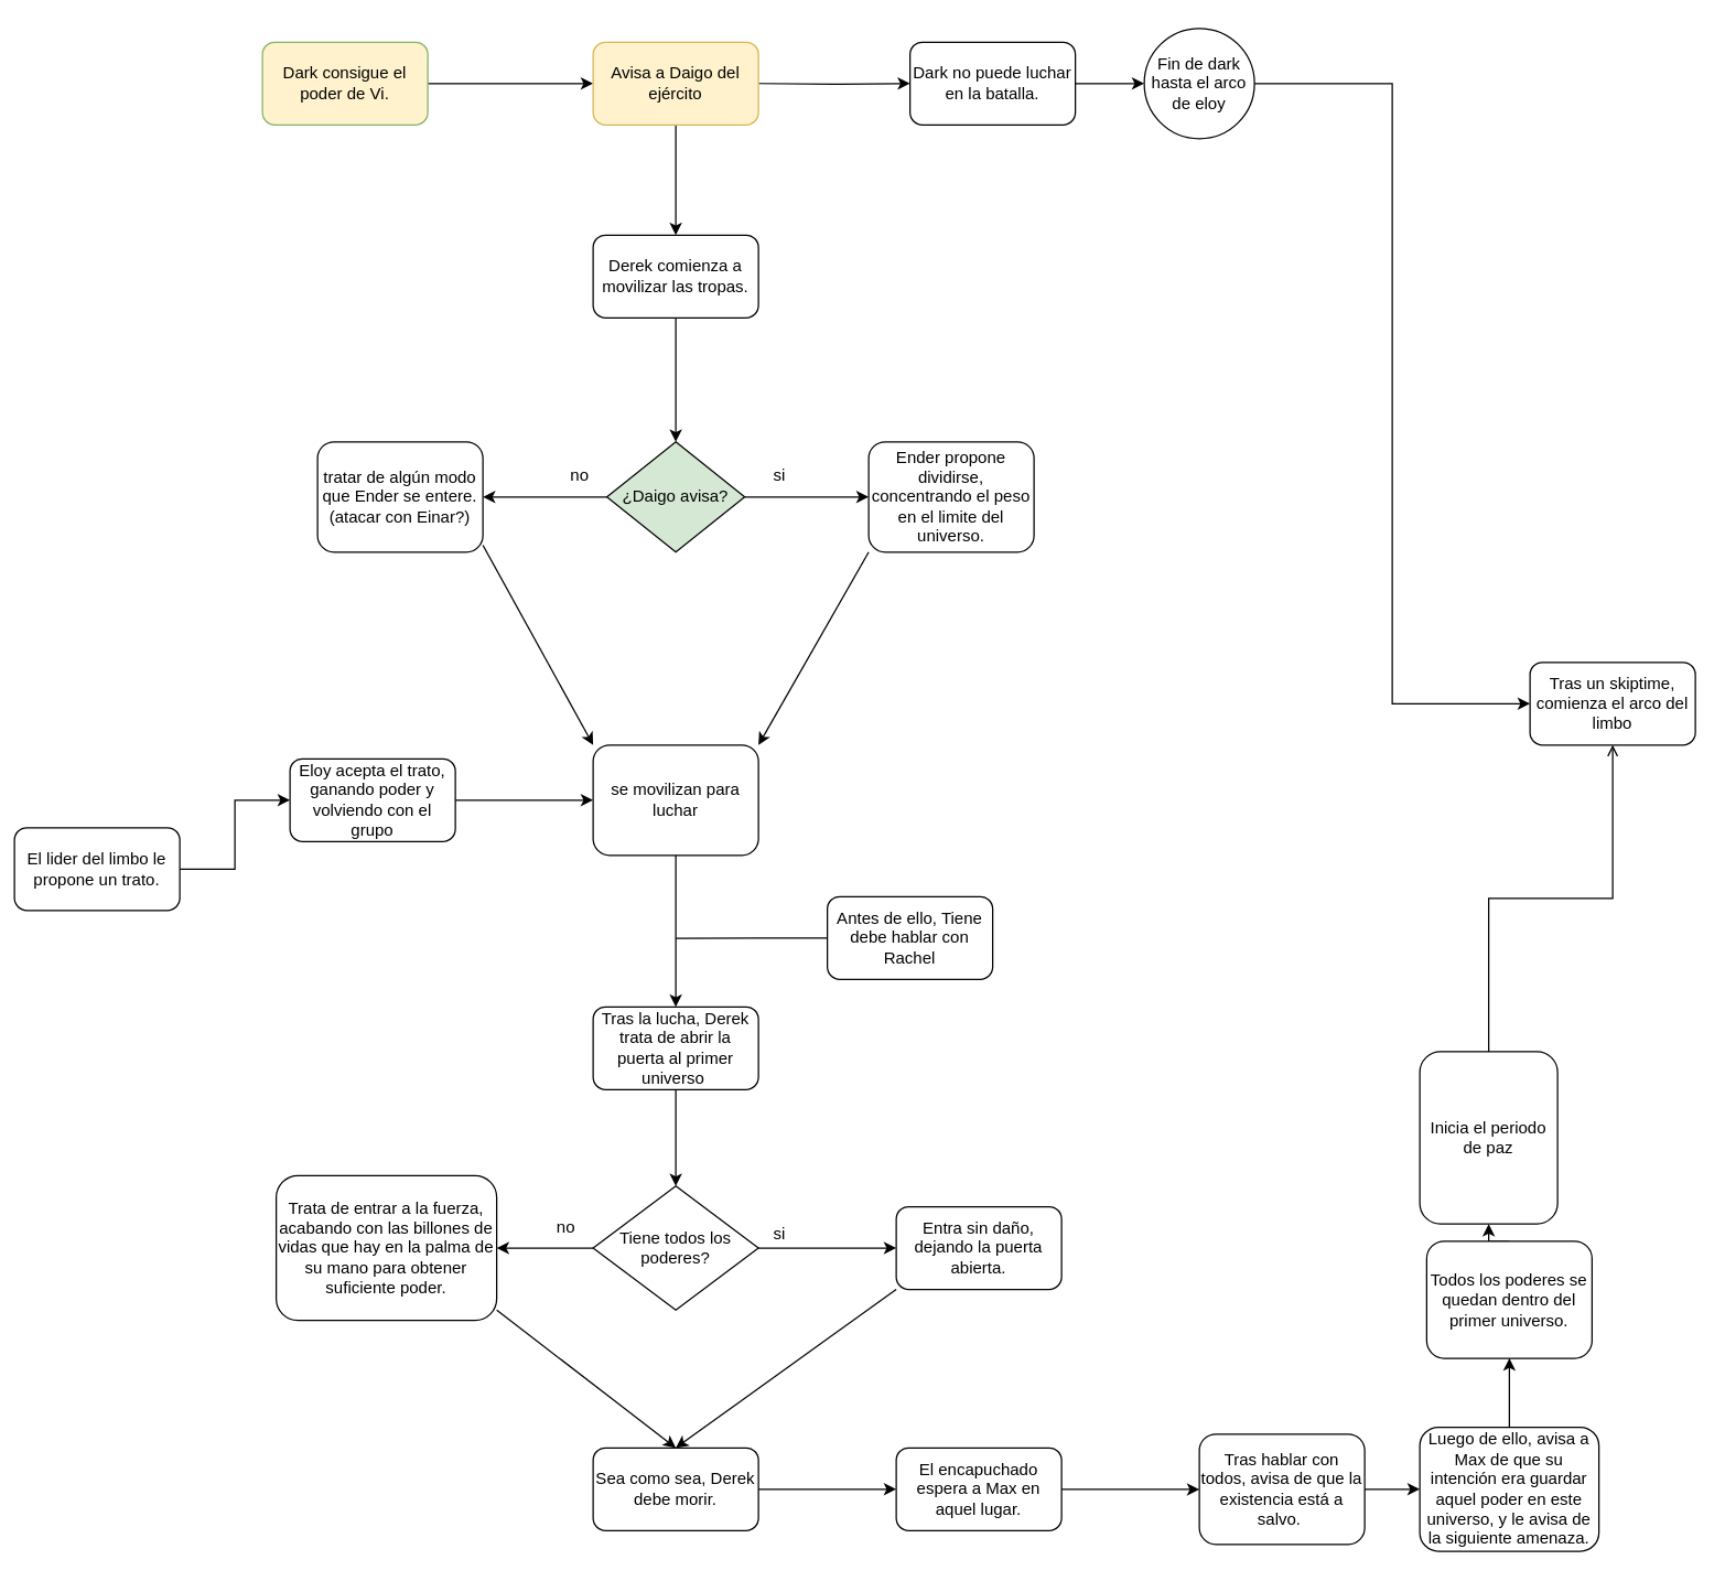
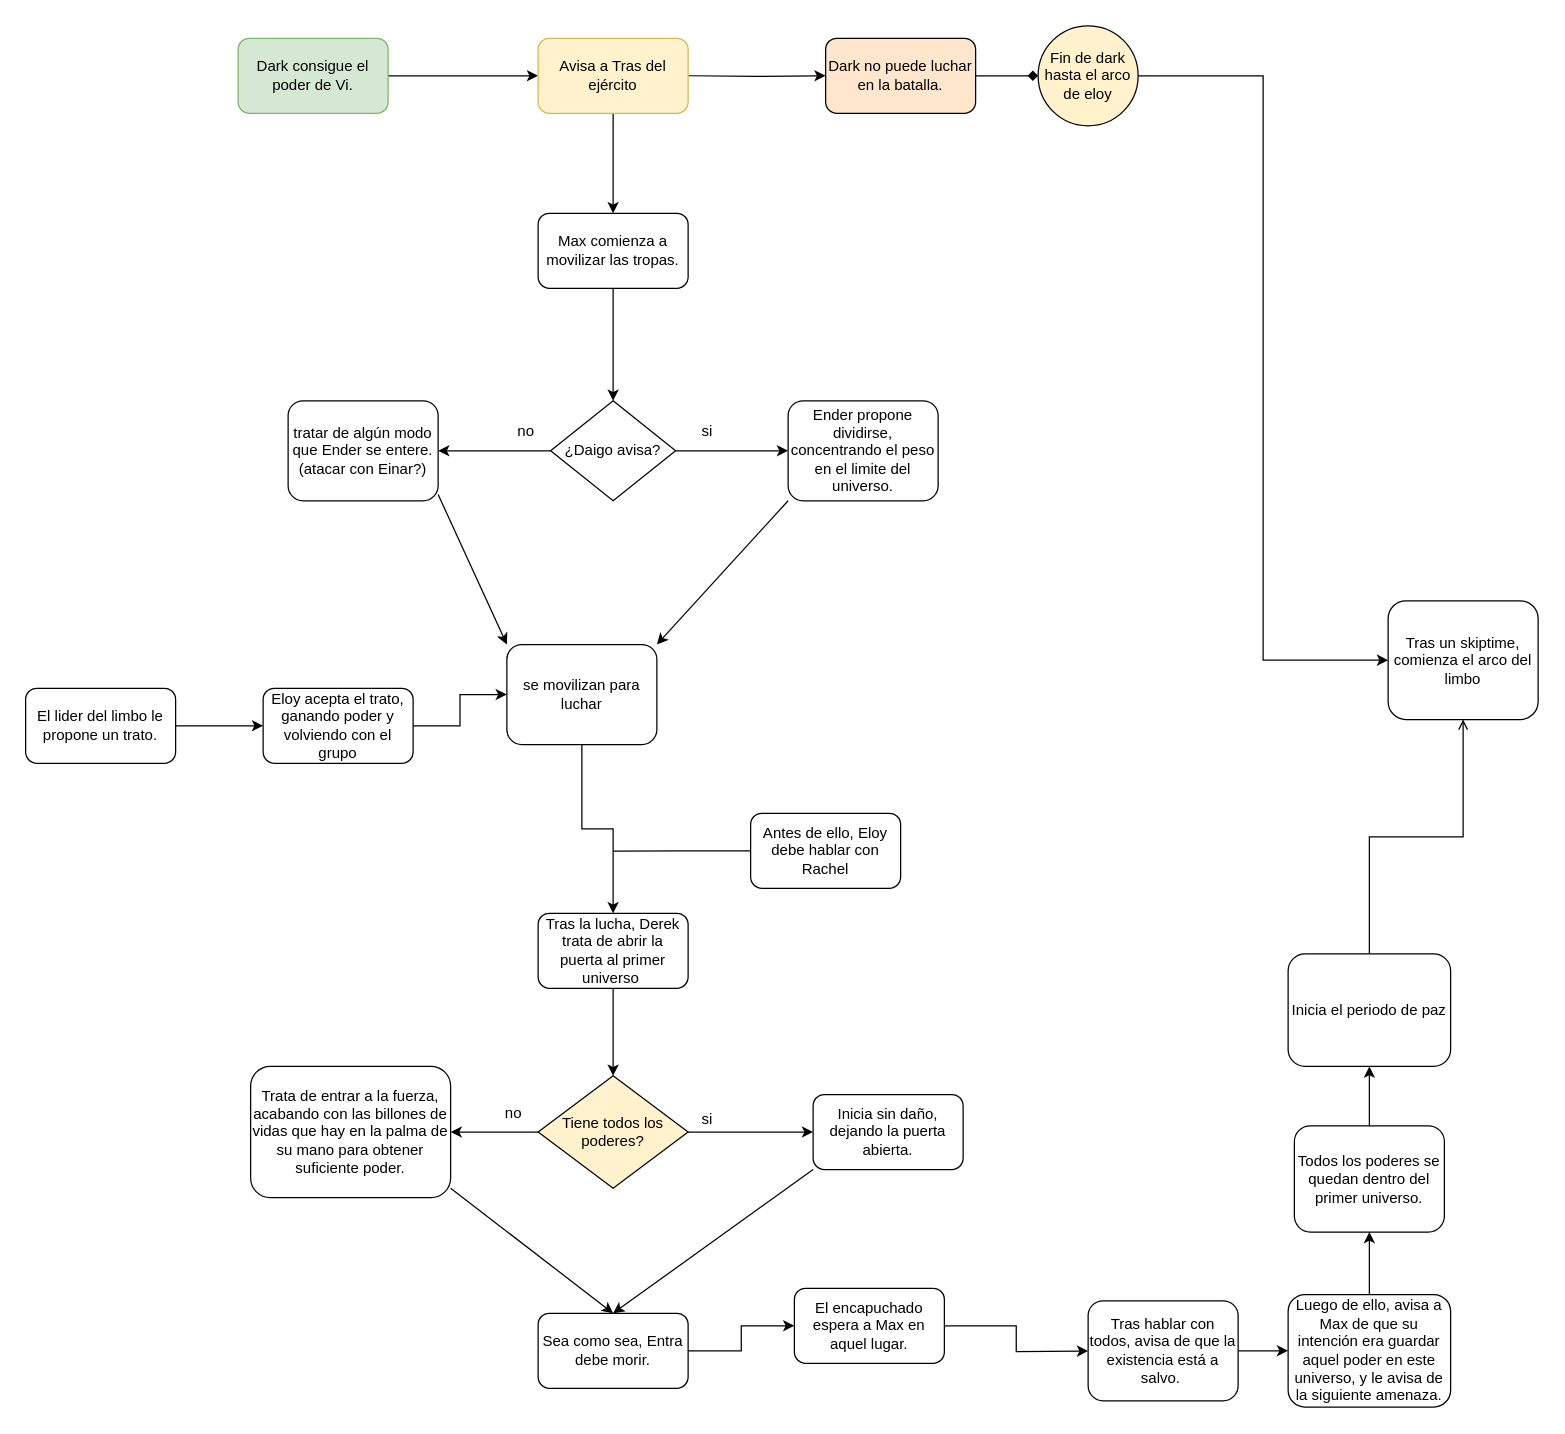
- <mxCell id="3" value="Dark consigue el poder de Vi." style="rounded=1;whiteSpace=wrap;html=1;strokeColor=#82b366;fillColor=#fff2cc;" vertex="1" parent="1"><mxGeometry x="190" y="30" width="120" height="60" as="geometry" /></mxCell>
+ <mxCell id="3" value="Dark consigue el poder de Vi." style="rounded=1;whiteSpace=wrap;html=1;strokeColor=#82b366;fillColor=#d5e8d4;" vertex="1" parent="1"><mxGeometry x="190" y="30" width="120" height="60" as="geometry" /></mxCell>
- <mxCell id="53" value="Avisa a Daigo del ejército" style="rounded=1;whiteSpace=wrap;html=1;fillColor=#fff2cc;strokeColor=#d6b656;" vertex="1" parent="1"><mxGeometry x="430" y="30" width="120" height="60" as="geometry" /></mxCell>
+ <mxCell id="53" value="Avisa a Tras del ejército" style="rounded=1;whiteSpace=wrap;html=1;fillColor=#fff2cc;strokeColor=#d6b656;" vertex="1" parent="1"><mxGeometry x="430" y="30" width="120" height="60" as="geometry" /></mxCell>
- <mxCell id="11" value="Dark no puede luchar en la batalla." style="rounded=1;whiteSpace=wrap;html=1;" vertex="1" parent="1"><mxGeometry x="660" y="30" width="120" height="60" as="geometry" /></mxCell>
+ <mxCell id="11" value="Dark no puede luchar en la batalla." style="rounded=1;whiteSpace=wrap;html=1;fillColor=#ffe6cc;" vertex="1" parent="1"><mxGeometry x="660" y="30" width="120" height="60" as="geometry" /></mxCell>
- <mxCell id="10" style="edgeStyle=orthogonalEdgeStyle;rounded=0;orthogonalLoop=1;jettySize=auto;html=1;exitX=1;exitY=0.5;exitDx=0;exitDy=0;entryX=0;entryY=0.5;entryDx=0;entryDy=0;" edge="1" parent="1" source="11" target="15"><mxGeometry relative="1" as="geometry" /></mxCell>
+ <mxCell id="10" style="edgeStyle=orthogonalEdgeStyle;rounded=0;orthogonalLoop=1;jettySize=auto;html=1;exitX=1;exitY=0.5;exitDx=0;exitDy=0;entryX=0;entryY=0.5;entryDx=0;entryDy=0;endArrow=diamond;" edge="1" parent="1" source="11" target="15"><mxGeometry relative="1" as="geometry" /></mxCell>
- <mxCell id="15" value="Fin de dark hasta el arco de eloy" style="ellipse;whiteSpace=wrap;html=1;aspect=fixed;" vertex="1" parent="1"><mxGeometry x="830" y="20" width="80" height="80" as="geometry" /></mxCell>
+ <mxCell id="15" value="Fin de dark hasta el arco de eloy" style="ellipse;whiteSpace=wrap;html=1;aspect=fixed;fillColor=#fff2cc;" vertex="1" parent="1"><mxGeometry x="830" y="20" width="80" height="80" as="geometry" /></mxCell>
- <mxCell id="13" value="Derek comienza a movilizar las tropas." style="rounded=1;whiteSpace=wrap;html=1;" vertex="1" parent="1"><mxGeometry x="430" y="170" width="120" height="60" as="geometry" /></mxCell>
+ <mxCell id="13" value="Max comienza a movilizar las tropas." style="rounded=1;whiteSpace=wrap;html=1;" vertex="1" parent="1"><mxGeometry x="430" y="170" width="120" height="60" as="geometry" /></mxCell>
- <mxCell id="18" value="¿Daigo avisa?" style="rhombus;whiteSpace=wrap;html=1;fillColor=#d5e8d4;" vertex="1" parent="1"><mxGeometry x="440" y="320" width="100" height="80" as="geometry" /></mxCell>
+ <mxCell id="18" value="¿Daigo avisa?" style="rhombus;whiteSpace=wrap;html=1;" vertex="1" parent="1"><mxGeometry x="440" y="320" width="100" height="80" as="geometry" /></mxCell>
- <mxCell id="52" value="Tras un skiptime, comienza el arco del limbo" style="rounded=1;whiteSpace=wrap;html=1;" vertex="1" parent="1"><mxGeometry x="1110" y="480" width="120" height="60" as="geometry" /></mxCell>
+ <mxCell id="52" value="Tras un skiptime, comienza el arco del limbo" style="rounded=1;whiteSpace=wrap;html=1;" vertex="1" parent="1"><mxGeometry x="1110" y="480" width="120" height="95" as="geometry" /></mxCell>
- <mxCell id="24" value="se movilizan para luchar" style="rounded=1;whiteSpace=wrap;html=1;" vertex="1" parent="1"><mxGeometry x="430" y="540" width="120" height="80" as="geometry" /></mxCell>
+ <mxCell id="24" value="se movilizan para luchar" style="rounded=1;whiteSpace=wrap;html=1;" vertex="1" parent="1"><mxGeometry x="405" y="515" width="120" height="80" as="geometry" /></mxCell>
- <mxCell id="7" value="El lider del limbo le propone un trato." style="rounded=1;whiteSpace=wrap;html=1;" vertex="1" parent="1"><mxGeometry x="10" y="600" width="120" height="60" as="geometry" /></mxCell>
+ <mxCell id="7" value="El lider del limbo le propone un trato." style="rounded=1;whiteSpace=wrap;html=1;" vertex="1" parent="1"><mxGeometry x="20" y="550" width="120" height="60" as="geometry" /></mxCell>
- <mxCell id="41" value="Antes de ello, Tiene debe hablar con Rachel" style="rounded=1;whiteSpace=wrap;html=1;" vertex="1" parent="1"><mxGeometry x="600" y="650" width="120" height="60" as="geometry" /></mxCell>
+ <mxCell id="41" value="Antes de ello, Eloy debe hablar con Rachel" style="rounded=1;whiteSpace=wrap;html=1;" vertex="1" parent="1"><mxGeometry x="600" y="650" width="120" height="60" as="geometry" /></mxCell>
- <mxCell id="51" value="Inicia el periodo de paz" style="rounded=1;whiteSpace=wrap;html=1;" vertex="1" parent="1"><mxGeometry x="1030" y="762.5" width="100" height="125" as="geometry" /></mxCell>
+ <mxCell id="51" value="Inicia el periodo de paz" style="rounded=1;whiteSpace=wrap;html=1;" vertex="1" parent="1"><mxGeometry x="1030" y="762.5" width="130" height="90" as="geometry" /></mxCell>
- <mxCell id="31" value="Tiene todos los poderes?" style="rhombus;whiteSpace=wrap;html=1;" vertex="1" parent="1"><mxGeometry x="430" y="860" width="120" height="90" as="geometry" /></mxCell>
+ <mxCell id="31" value="Tiene todos los poderes?" style="rhombus;whiteSpace=wrap;html=1;fillColor=#fff2cc;" vertex="1" parent="1"><mxGeometry x="430" y="860" width="120" height="90" as="geometry" /></mxCell>
- <mxCell id="33" value="Entra sin daño, dejando la puerta abierta." style="rounded=1;whiteSpace=wrap;html=1;" vertex="1" parent="1"><mxGeometry x="650" y="875" width="120" height="60" as="geometry" /></mxCell>
+ <mxCell id="33" value="Inicia sin daño, dejando la puerta abierta." style="rounded=1;whiteSpace=wrap;html=1;" vertex="1" parent="1"><mxGeometry x="650" y="875" width="120" height="60" as="geometry" /></mxCell>
- <mxCell id="39" value="Sea como sea, Derek debe morir." style="rounded=1;whiteSpace=wrap;html=1;" vertex="1" parent="1"><mxGeometry x="430" y="1050" width="120" height="60" as="geometry" /></mxCell>
+ <mxCell id="39" value="Sea como sea, Entra debe morir." style="rounded=1;whiteSpace=wrap;html=1;" vertex="1" parent="1"><mxGeometry x="430" y="1050" width="120" height="60" as="geometry" /></mxCell>
- <mxCell id="43" value="El encapuchado espera a Max en aquel lugar." style="rounded=1;whiteSpace=wrap;html=1;" vertex="1" parent="1"><mxGeometry x="650" y="1050" width="120" height="60" as="geometry" /></mxCell>
+ <mxCell id="43" value="El encapuchado espera a Max en aquel lugar." style="rounded=1;whiteSpace=wrap;html=1;" vertex="1" parent="1"><mxGeometry x="635" y="1030" width="120" height="60" as="geometry" /></mxCell>
